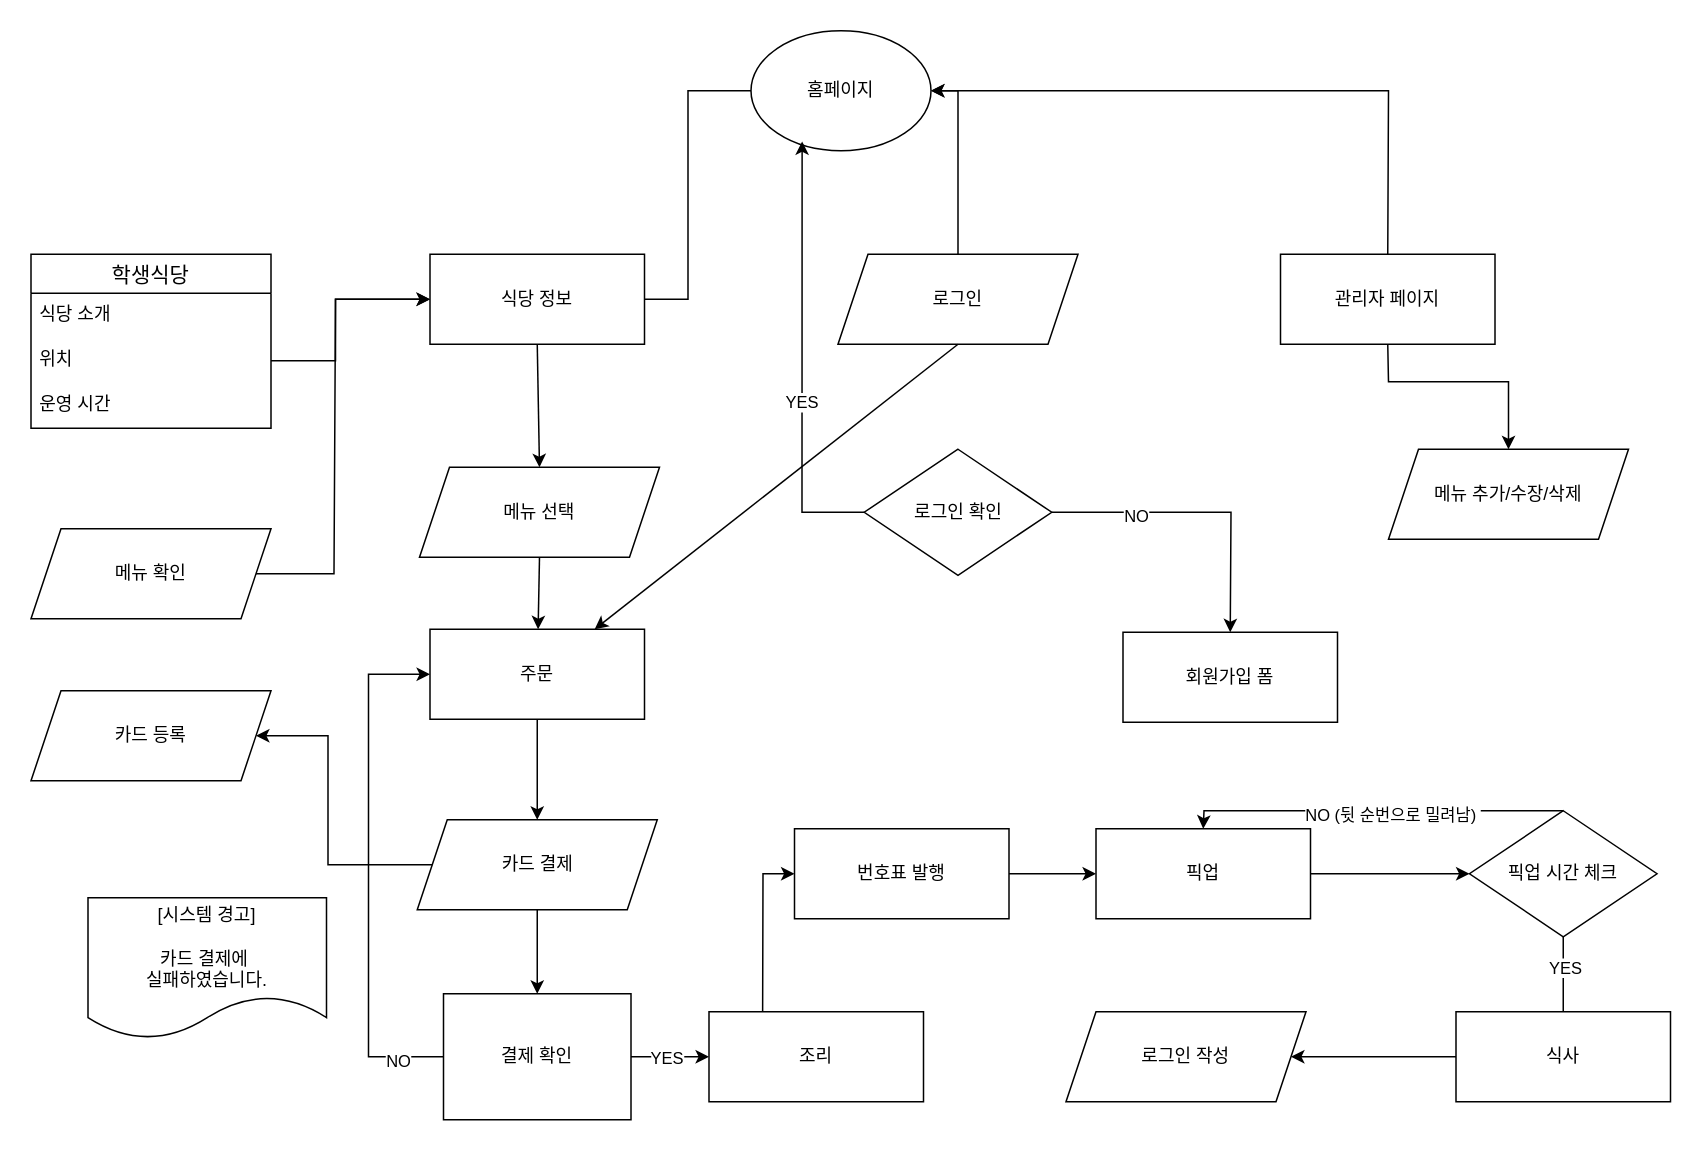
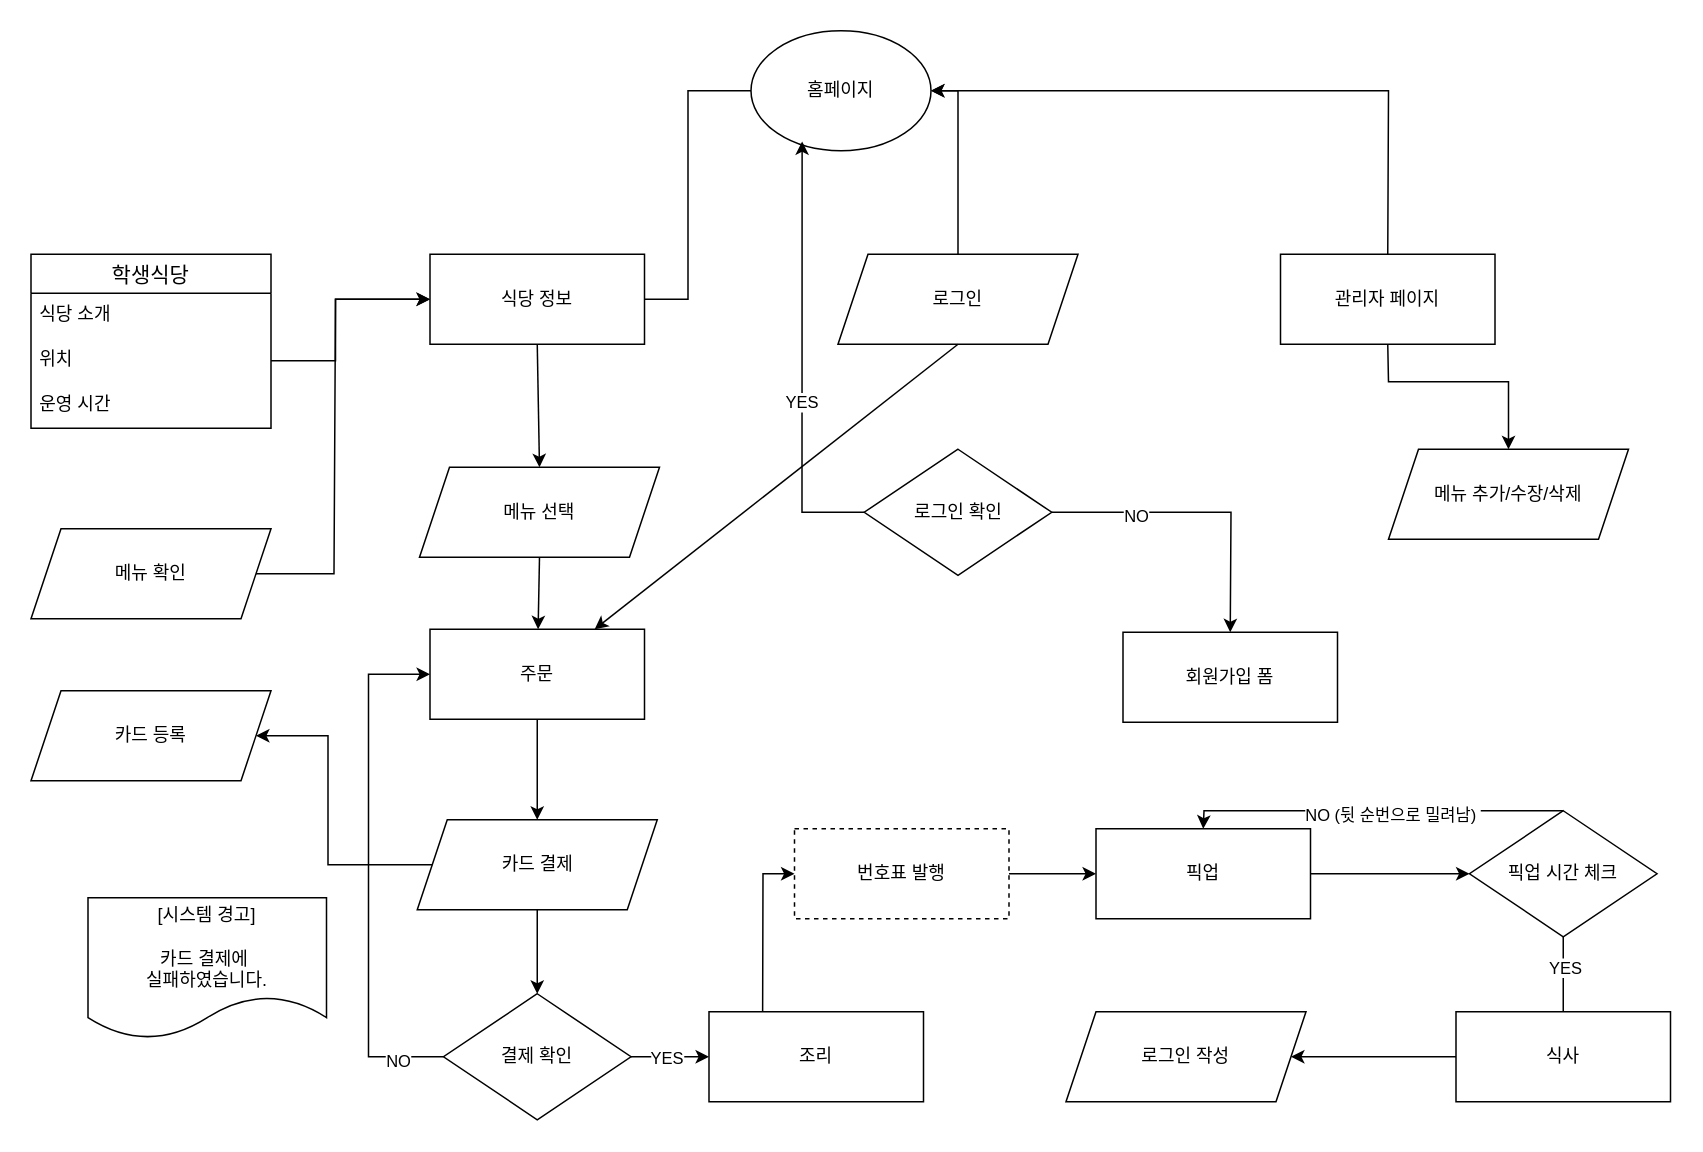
- <mxCell id="17" value="번호표 발행" style="rounded=0;whiteSpace=wrap;html=1;strokeColor=default;align=center;verticalAlign=middle;fontFamily=Helvetica;fontSize=12;fontColor=default;fillColor=default;" parent="1" vertex="1"><mxGeometry x="529" y="552" width="143" height="60" as="geometry" /></mxCell>
+ <mxCell id="17" value="번호표 발행" style="rounded=0;whiteSpace=wrap;html=1;strokeColor=default;align=center;verticalAlign=middle;fontFamily=Helvetica;fontSize=12;fontColor=default;fillColor=default;dashed=1;" parent="1" vertex="1"><mxGeometry x="529" y="552" width="143" height="60" as="geometry" /></mxCell>
- <mxCell id="7" value="결제 확인" style="whiteSpace=wrap;html=1;strokeColor=default;align=center;verticalAlign=middle;fontFamily=Helvetica;fontSize=12;fontColor=default;fillColor=default;rounded=0;" parent="1" vertex="1"><mxGeometry x="295" y="662" width="125" height="84" as="geometry" /></mxCell>
+ <mxCell id="7" value="결제 확인" style="rhombus;whiteSpace=wrap;html=1;strokeColor=default;align=center;verticalAlign=middle;fontFamily=Helvetica;fontSize=12;fontColor=default;fillColor=default;" parent="1" vertex="1"><mxGeometry x="295" y="662" width="125" height="84" as="geometry" /></mxCell>
